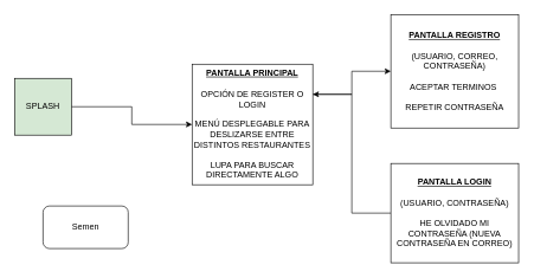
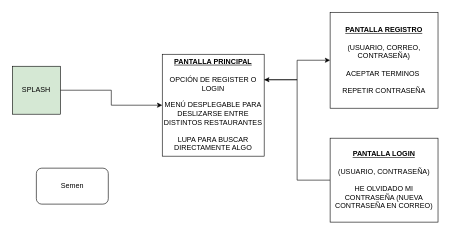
- <mxCell id="9" value="Semen" style="rounded=1;whiteSpace=wrap;html=1;" vertex="1" parent="1"><mxGeometry x="60" y="290" width="120" height="60" as="geometry" /></mxCell>
+ <mxCell id="9" value="Semen" style="rounded=1;whiteSpace=wrap;html=1;" vertex="1" parent="1"><mxGeometry x="60" y="280" width="120" height="60" as="geometry" /></mxCell>
